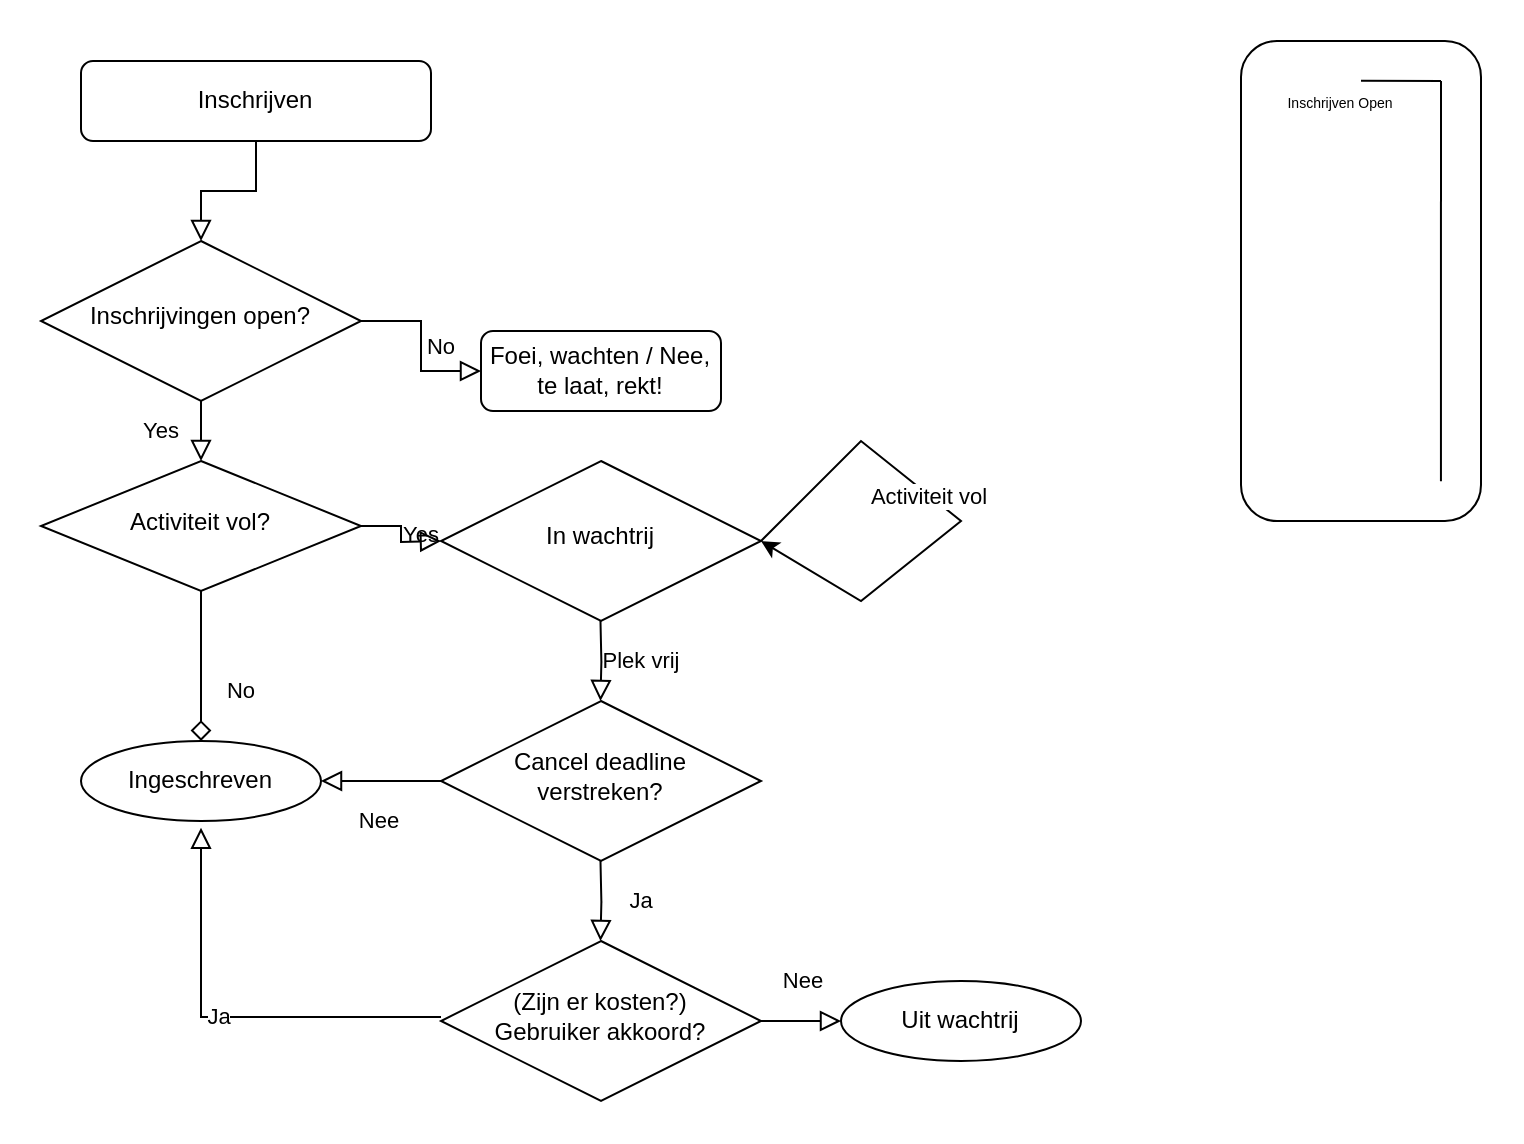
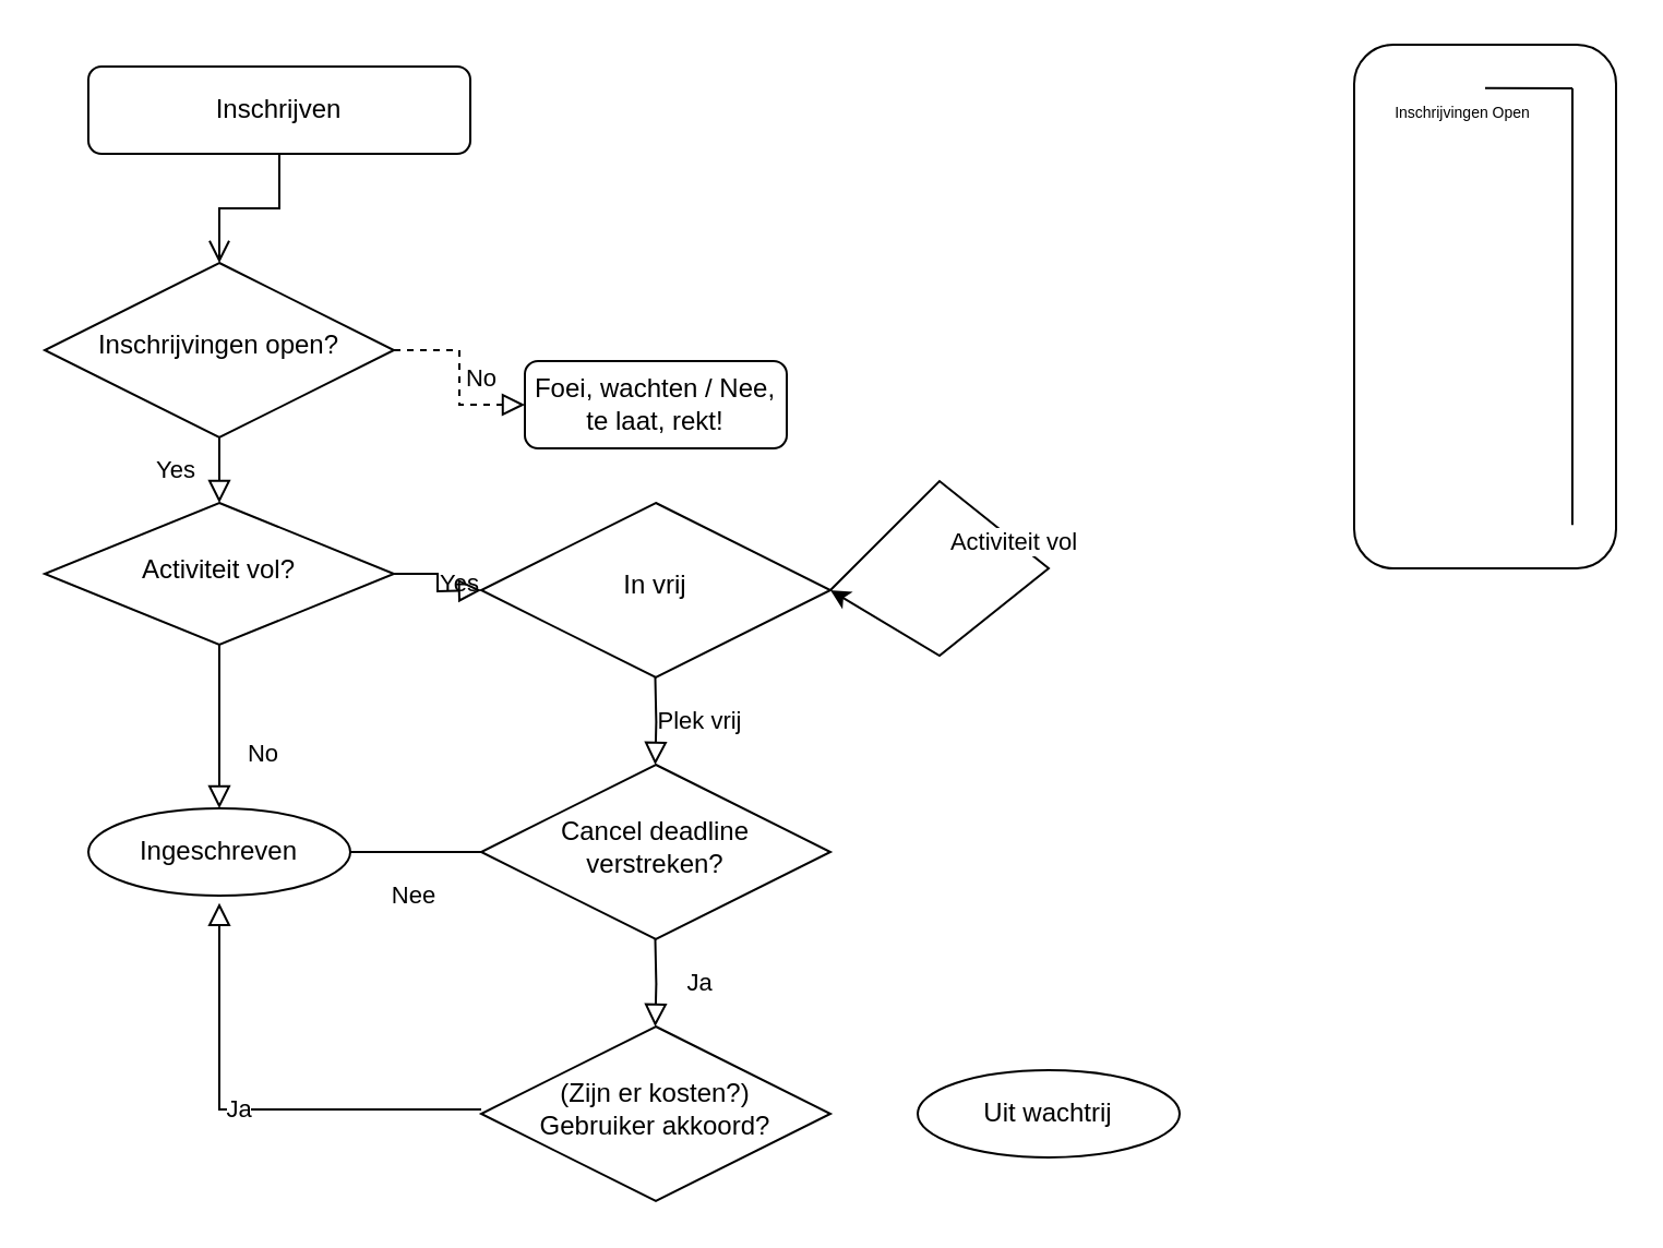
- <mxCell id="15" value="&lt;font style=&quot;font-size: 7px;&quot;&gt;Inschrijven Open&lt;/font&gt;" style="text;html=1;align=center;verticalAlign=middle;whiteSpace=wrap;rounded=0;" vertex="1" parent="1"><mxGeometry x="620" y="40" width="100" height="20" as="geometry" /></mxCell>
+ <mxCell id="15" value="&lt;font style=&quot;font-size: 7px;&quot;&gt;Inschrijvingen Open&lt;/font&gt;" style="text;html=1;align=center;verticalAlign=middle;whiteSpace=wrap;rounded=0;" vertex="1" parent="1"><mxGeometry x="620" y="40" width="100" height="20" as="geometry" /></mxCell>
- <mxCell id="2" value="" style="rounded=0;html=1;jettySize=auto;orthogonalLoop=1;fontSize=11;endArrow=block;endFill=0;endSize=8;strokeWidth=1;shadow=0;labelBackgroundColor=none;edgeStyle=orthogonalEdgeStyle;" parent="1" source="3" target="6" edge="1"><mxGeometry relative="1" as="geometry" /></mxCell>
+ <mxCell id="2" value="" style="rounded=0;html=1;jettySize=auto;orthogonalLoop=1;fontSize=11;endArrow=open;endFill=0;endSize=8;strokeWidth=1;shadow=0;labelBackgroundColor=none;edgeStyle=orthogonalEdgeStyle;" parent="1" source="3" target="6" edge="1"><mxGeometry relative="1" as="geometry" /></mxCell>
- <mxCell id="5" value="No" style="edgeStyle=orthogonalEdgeStyle;rounded=0;html=1;jettySize=auto;orthogonalLoop=1;fontSize=11;endArrow=block;endFill=0;endSize=8;strokeWidth=1;shadow=0;labelBackgroundColor=none;" parent="1" source="6" target="7" edge="1"><mxGeometry y="10" relative="1" as="geometry"><mxPoint as="offset" /></mxGeometry></mxCell>
+ <mxCell id="5" value="No" style="edgeStyle=orthogonalEdgeStyle;rounded=0;html=1;jettySize=auto;orthogonalLoop=1;fontSize=11;endArrow=block;endFill=0;endSize=8;strokeWidth=1;shadow=0;labelBackgroundColor=none;dashed=1;" parent="1" source="6" target="7" edge="1"><mxGeometry y="10" relative="1" as="geometry"><mxPoint as="offset" /></mxGeometry></mxCell>
- <mxCell id="16" value="In wachtrij" style="rhombus;whiteSpace=wrap;html=1;shadow=0;fontFamily=Helvetica;fontSize=12;align=center;strokeWidth=1;spacing=6;spacingTop=-4;" vertex="1" parent="1"><mxGeometry x="220" y="230" width="160" height="80" as="geometry" /></mxCell>
+ <mxCell id="16" value="In vrij" style="rhombus;whiteSpace=wrap;html=1;shadow=0;fontFamily=Helvetica;fontSize=12;align=center;strokeWidth=1;spacing=6;spacingTop=-4;" vertex="1" parent="1"><mxGeometry x="220" y="230" width="160" height="80" as="geometry" /></mxCell>
- <mxCell id="8" value="No" style="rounded=0;html=1;jettySize=auto;orthogonalLoop=1;fontSize=11;endArrow=diamond;endFill=0;endSize=8;strokeWidth=1;shadow=0;labelBackgroundColor=none;edgeStyle=orthogonalEdgeStyle;" parent="1" source="10" target="11" edge="1"><mxGeometry x="0.333" y="20" relative="1" as="geometry"><mxPoint as="offset" /></mxGeometry></mxCell>
+ <mxCell id="8" value="No" style="rounded=0;html=1;jettySize=auto;orthogonalLoop=1;fontSize=11;endArrow=block;endFill=0;endSize=8;strokeWidth=1;shadow=0;labelBackgroundColor=none;edgeStyle=orthogonalEdgeStyle;" parent="1" source="10" target="11" edge="1"><mxGeometry x="0.333" y="20" relative="1" as="geometry"><mxPoint as="offset" /></mxGeometry></mxCell>
- <mxCell id="21" value="Nee" style="rounded=0;html=1;jettySize=auto;orthogonalLoop=1;fontSize=11;endArrow=block;endFill=0;endSize=8;strokeWidth=1;shadow=0;labelBackgroundColor=none;entryX=1;entryY=0.5;entryDx=0;entryDy=0;exitX=0;exitY=0.5;exitDx=0;exitDy=0;" edge="1" parent="1" source="19" target="11"><mxGeometry x="0.048" y="20" relative="1" as="geometry"><mxPoint as="offset" /><mxPoint x="200" y="350" as="sourcePoint" /><mxPoint x="309.74" y="360" as="targetPoint" /></mxGeometry></mxCell>
+ <mxCell id="21" value="Nee" style="rounded=0;html=1;jettySize=auto;orthogonalLoop=1;fontSize=11;endArrow=none;endFill=0;endSize=8;strokeWidth=1;shadow=0;labelBackgroundColor=none;entryX=1;entryY=0.5;entryDx=0;entryDy=0;exitX=0;exitY=0.5;exitDx=0;exitDy=0;" edge="1" parent="1" source="19" target="11"><mxGeometry x="0.048" y="20" relative="1" as="geometry"><mxPoint as="offset" /><mxPoint x="200" y="350" as="sourcePoint" /><mxPoint x="309.74" y="360" as="targetPoint" /></mxGeometry></mxCell>
- <mxCell id="27" value="Nee" style="rounded=0;html=1;jettySize=auto;orthogonalLoop=1;fontSize=11;endArrow=block;endFill=0;endSize=8;strokeWidth=1;shadow=0;labelBackgroundColor=none;exitX=1;exitY=0.5;exitDx=0;exitDy=0;entryX=0;entryY=0.5;entryDx=0;entryDy=0;" edge="1" parent="1" source="22" target="26"><mxGeometry x="0.048" y="20" relative="1" as="geometry"><mxPoint as="offset" /><mxPoint x="229" y="397" as="sourcePoint" /><mxPoint x="174" y="379" as="targetPoint" /></mxGeometry></mxCell>
